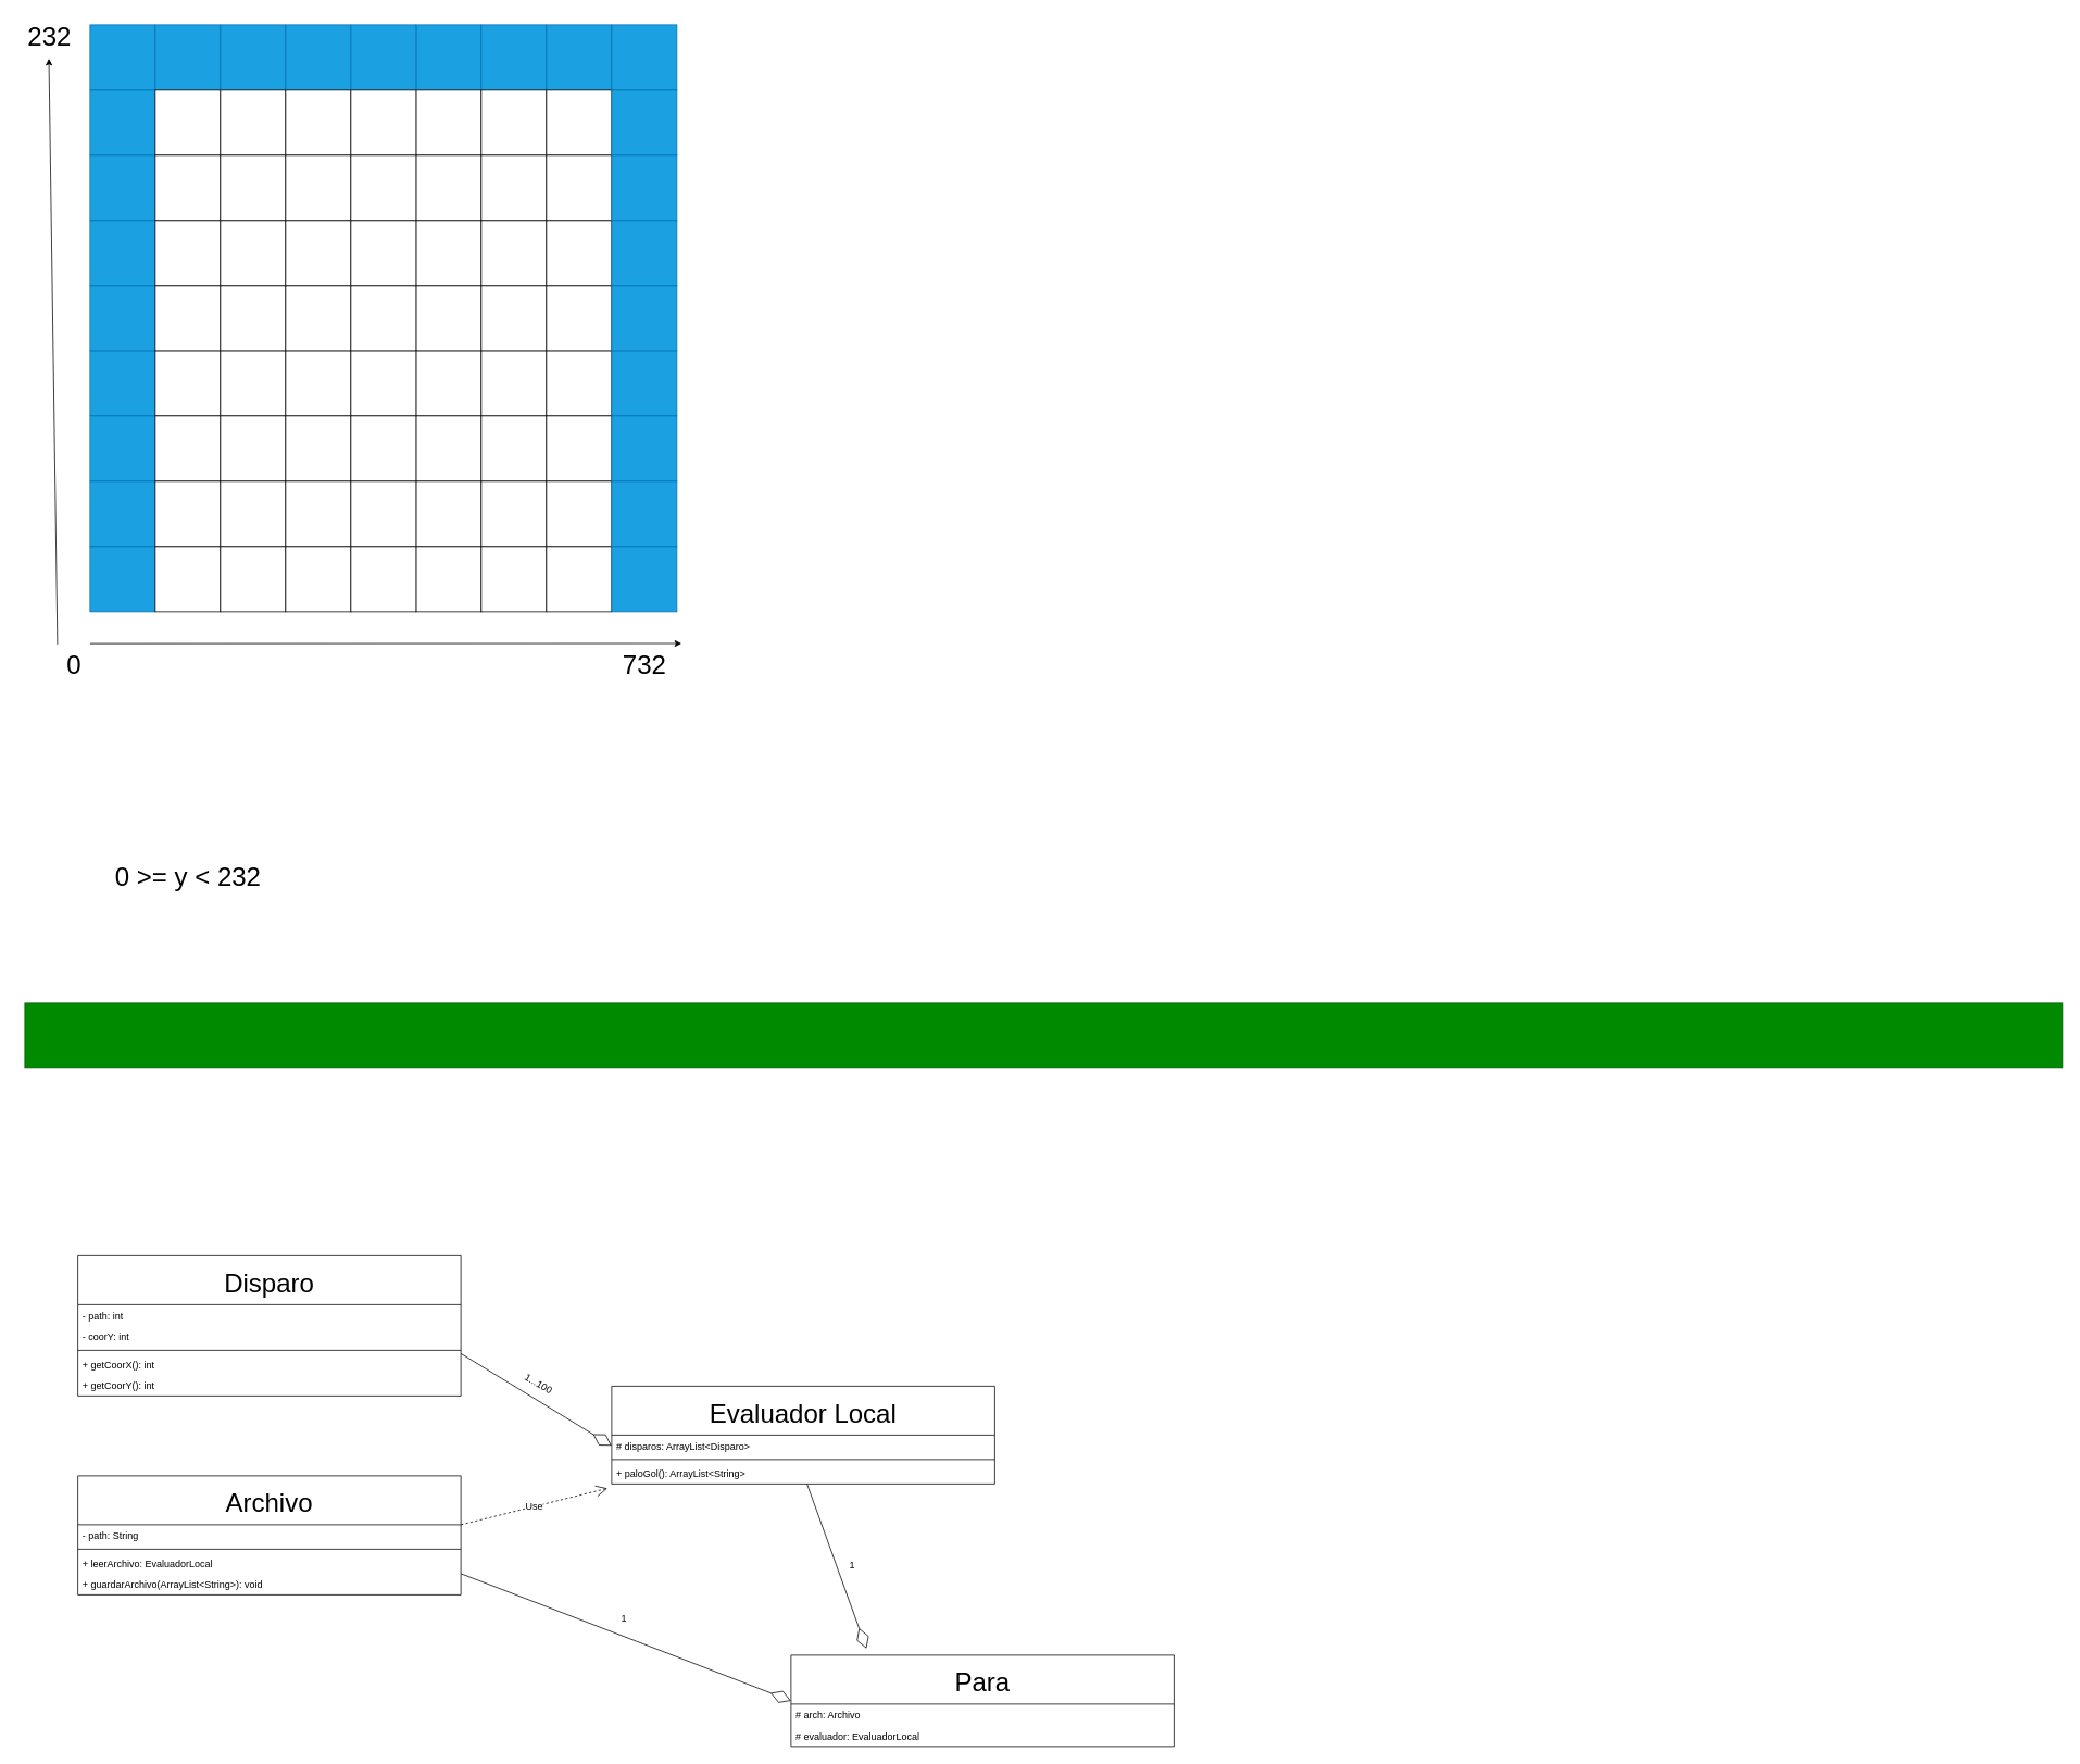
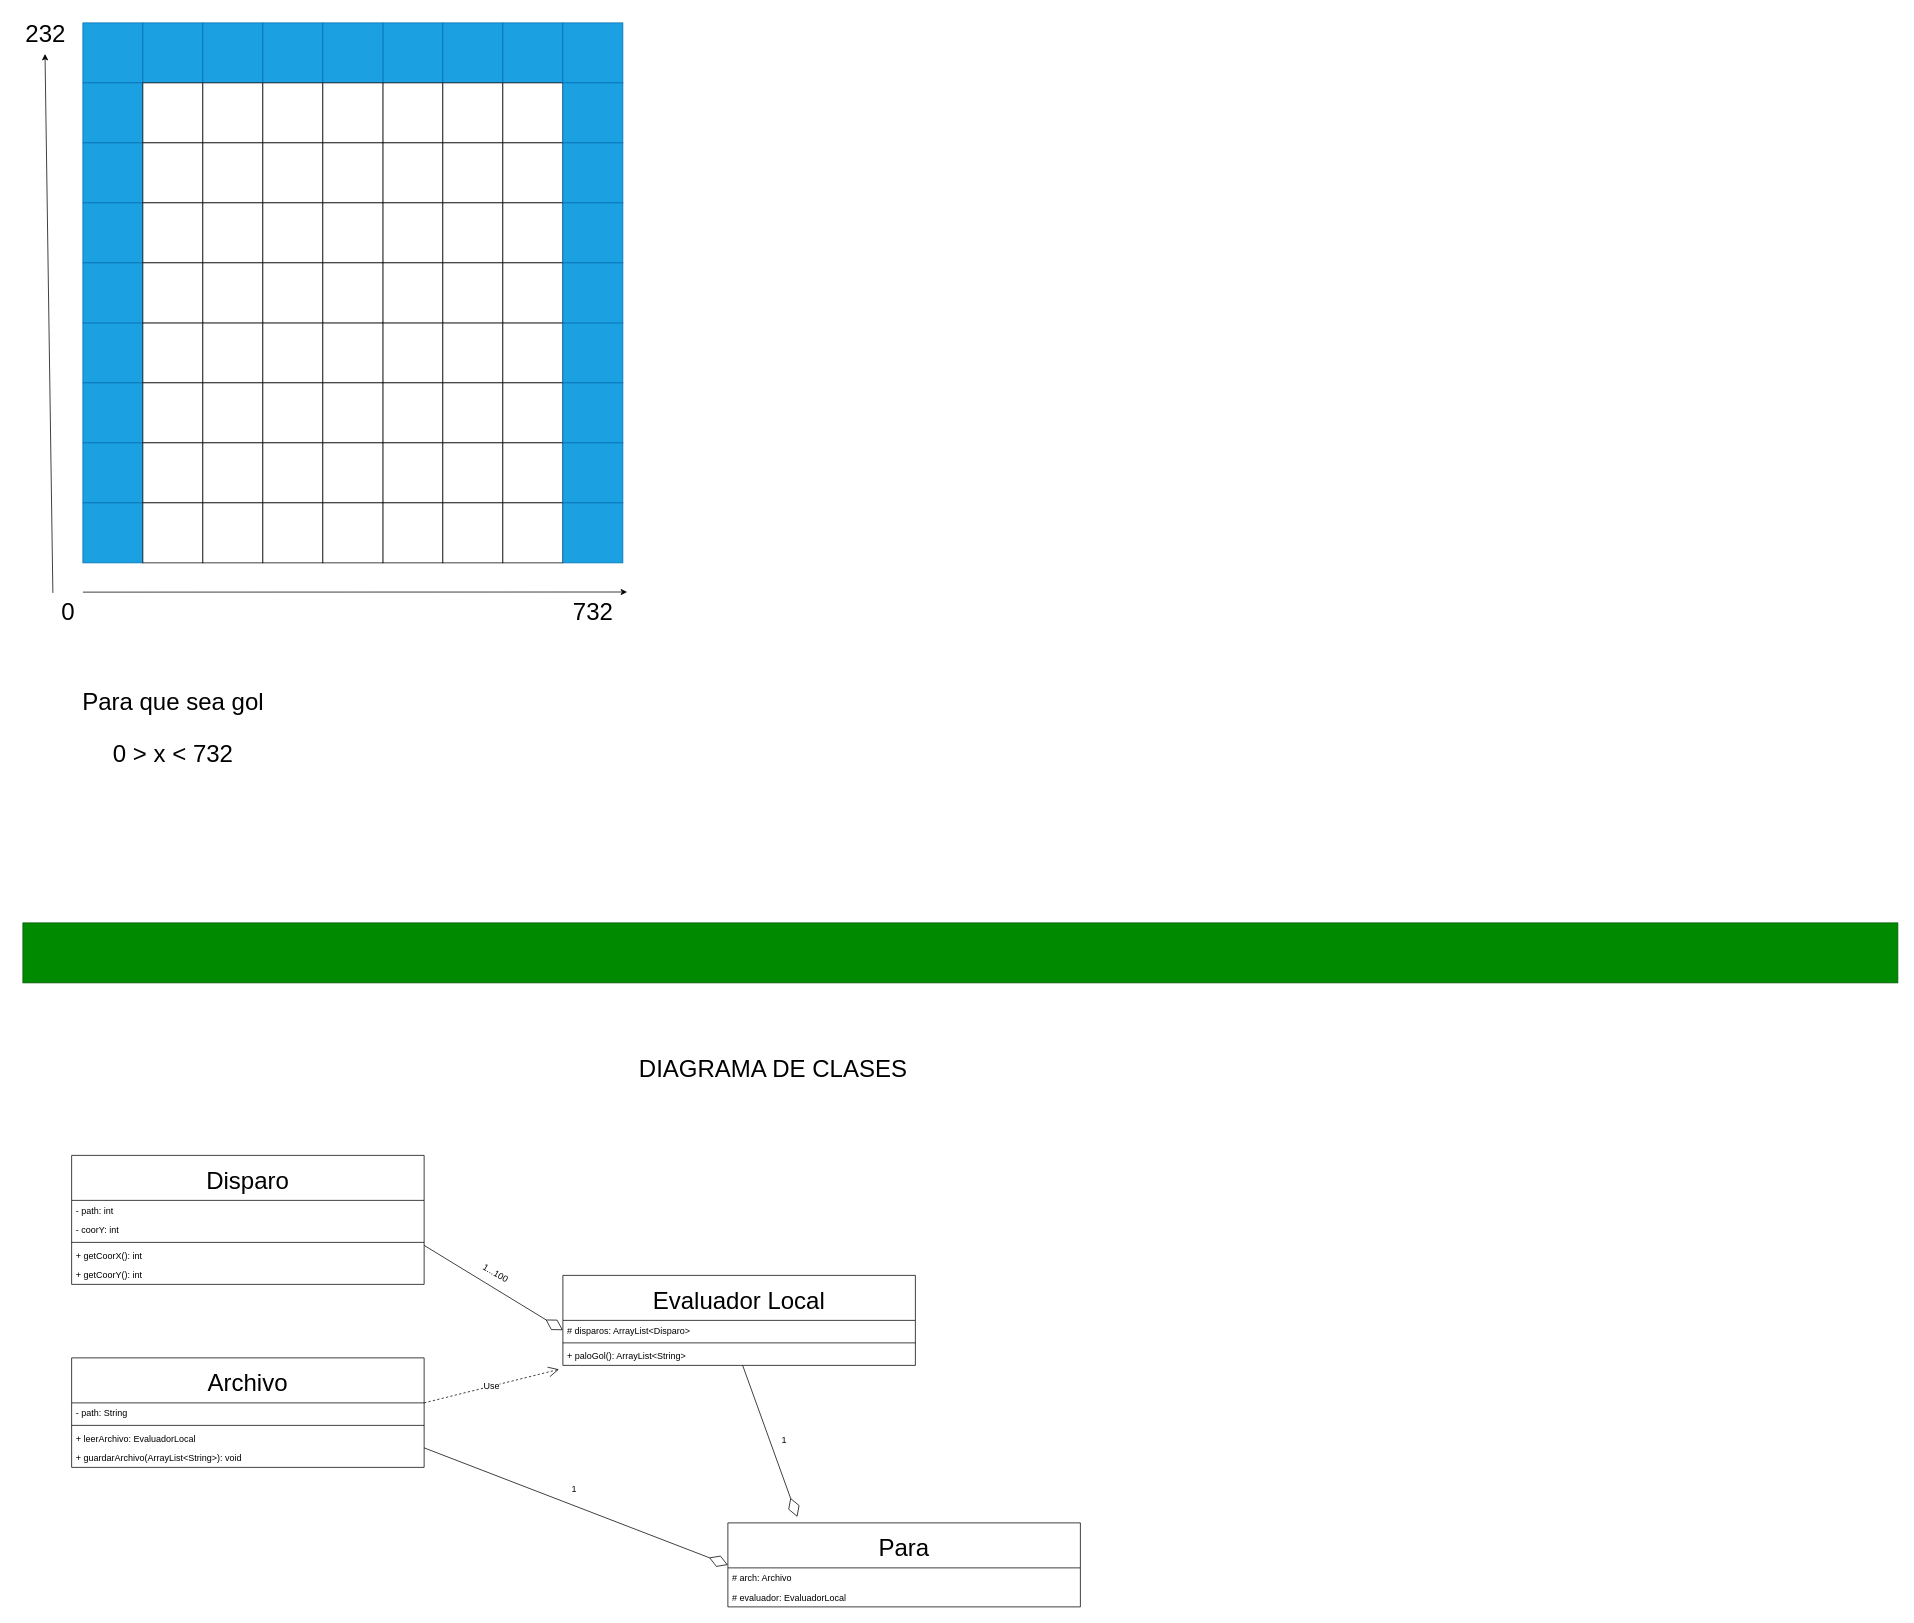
+ <mxCell id="88" value="Para que sea gol" style="text;html=1;align=center;verticalAlign=middle;resizable=0;points=[];autosize=1;strokeColor=none;fillColor=none;fontSize=32;" vertex="1" parent="1"><mxGeometry x="95" y="910" width="270" height="50" as="geometry" /></mxCell>
+ <mxCell id="89" value="0 &amp;gt; x &amp;lt; 732" style="text;html=1;align=center;verticalAlign=middle;resizable=0;points=[];autosize=1;strokeColor=none;fillColor=none;fontSize=32;" vertex="1" parent="1"><mxGeometry x="140" y="980" width="180" height="50" as="geometry" /></mxCell>
- <mxCell id="90" value="0 &amp;gt;= y &amp;lt; 232" style="text;html=1;align=center;verticalAlign=middle;resizable=0;points=[];autosize=1;strokeColor=none;fillColor=none;fontSize=32;" vertex="1" parent="1"><mxGeometry x="130" y="1050" width="200" height="50" as="geometry" /></mxCell>
+ <mxCell id="92" value="DIAGRAMA DE CLASES" style="text;html=1;align=center;verticalAlign=middle;resizable=0;points=[];autosize=1;strokeColor=none;fillColor=none;fontSize=32;" vertex="1" parent="1"><mxGeometry x="840" y="1400" width="380" height="50" as="geometry" /></mxCell>
